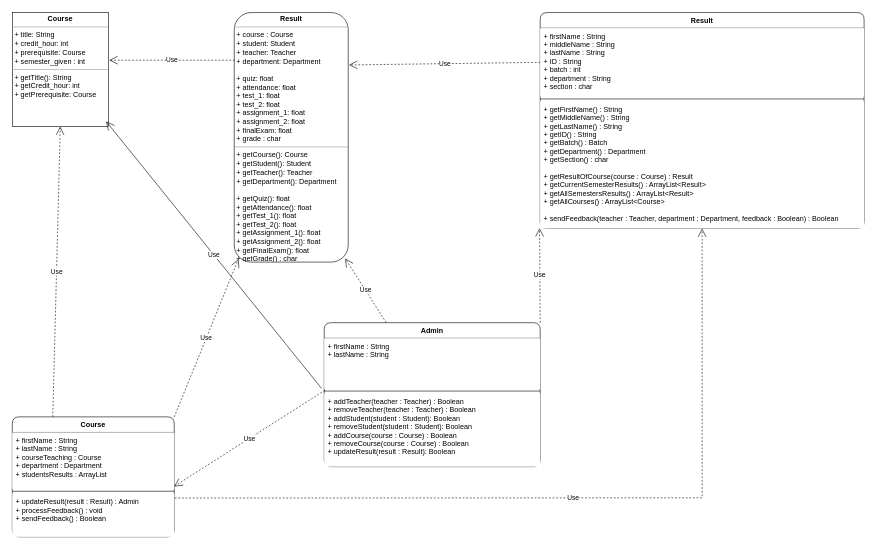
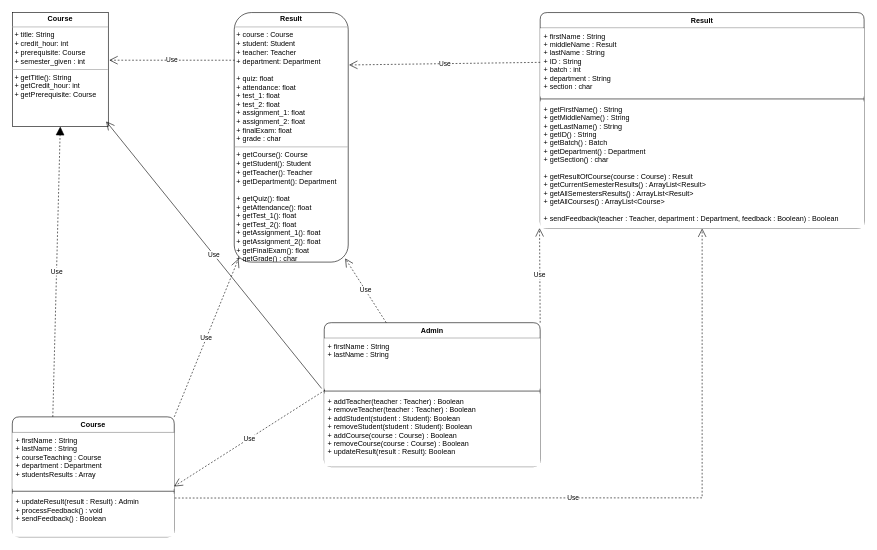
- <mxCell id="5" value="+ firstName : String&#10;+ middleName : String&#10;+ lastName : String&#10;+ ID : String&#10;+ batch : int&#10;+ department : String&#10;+ section : char&#10;" style="text;align=left;verticalAlign=top;spacingLeft=4;spacingRight=4;overflow=hidden;rotatable=0;points=[[0,0.5],[1,0.5]];portConstraint=eastwest;fillColor=default;" parent="4" vertex="1"><mxGeometry y="26" width="540" height="114" as="geometry" /></mxCell>
+ <mxCell id="5" value="+ firstName : String&#10;+ middleName : Result&#10;+ lastName : String&#10;+ ID : String&#10;+ batch : int&#10;+ department : String&#10;+ section : char&#10;" style="text;align=left;verticalAlign=top;spacingLeft=4;spacingRight=4;overflow=hidden;rotatable=0;points=[[0,0.5],[1,0.5]];portConstraint=eastwest;fillColor=default;" parent="4" vertex="1"><mxGeometry y="26" width="540" height="114" as="geometry" /></mxCell>
- <mxCell id="22" value="Use" style="endArrow=open;endSize=12;dashed=1;html=1;exitX=0.25;exitY=0;exitDx=0;exitDy=0;entryX=0.5;entryY=1;entryDx=0;entryDy=0;" parent="1" source="8" target="2" edge="1"><mxGeometry width="160" relative="1" as="geometry"><mxPoint x="330" y="524" as="sourcePoint" /><mxPoint x="490" y="524" as="targetPoint" /></mxGeometry></mxCell>
+ <mxCell id="22" value="Use" style="endArrow=block;endSize=12;dashed=1;html=1;exitX=0.25;exitY=0;exitDx=0;exitDy=0;entryX=0.5;entryY=1;entryDx=0;entryDy=0;" parent="1" source="8" target="2" edge="1"><mxGeometry width="160" relative="1" as="geometry"><mxPoint x="330" y="524" as="sourcePoint" /><mxPoint x="490" y="524" as="targetPoint" /></mxGeometry></mxCell>
- <mxCell id="9" value="+ firstName : String&#10;+ lastName : String&#10;+ courseTeaching : Course&#10;+ department : Department&#10;+ studentsResults : ArrayList" style="text;strokeColor=none;fillColor=default;align=left;verticalAlign=top;spacingLeft=4;spacingRight=4;overflow=hidden;rotatable=0;points=[[0,0.5],[1,0.5]];portConstraint=eastwest;gradientColor=none;" parent="8" vertex="1"><mxGeometry y="26" width="270" height="94" as="geometry" /></mxCell>
+ <mxCell id="9" value="+ firstName : String&#10;+ lastName : String&#10;+ courseTeaching : Course&#10;+ department : Department&#10;+ studentsResults : Array" style="text;strokeColor=none;fillColor=default;align=left;verticalAlign=top;spacingLeft=4;spacingRight=4;overflow=hidden;rotatable=0;points=[[0,0.5],[1,0.5]];portConstraint=eastwest;gradientColor=none;" parent="8" vertex="1"><mxGeometry y="26" width="270" height="94" as="geometry" /></mxCell>
